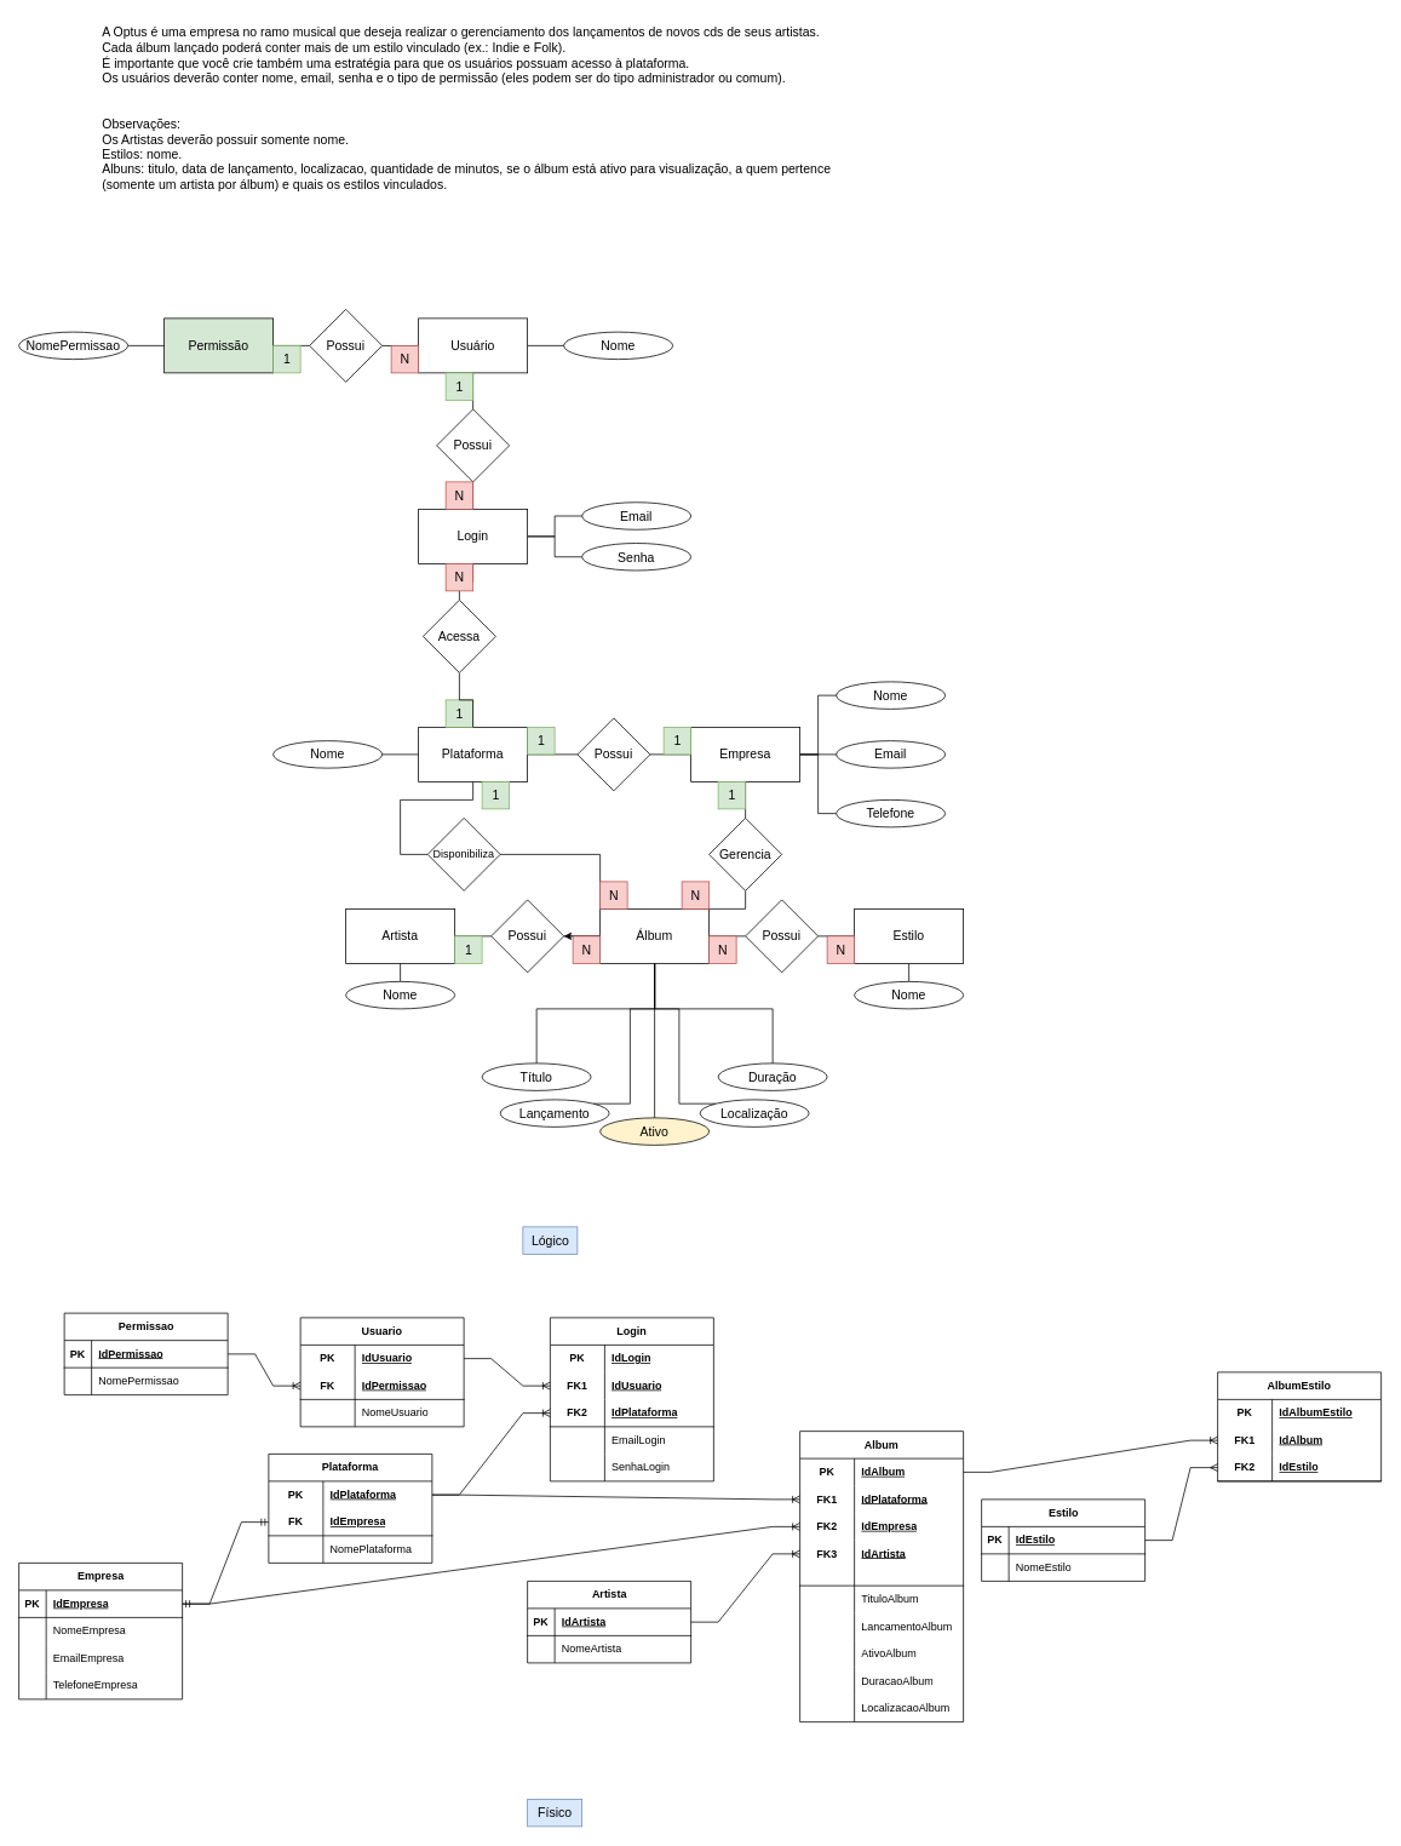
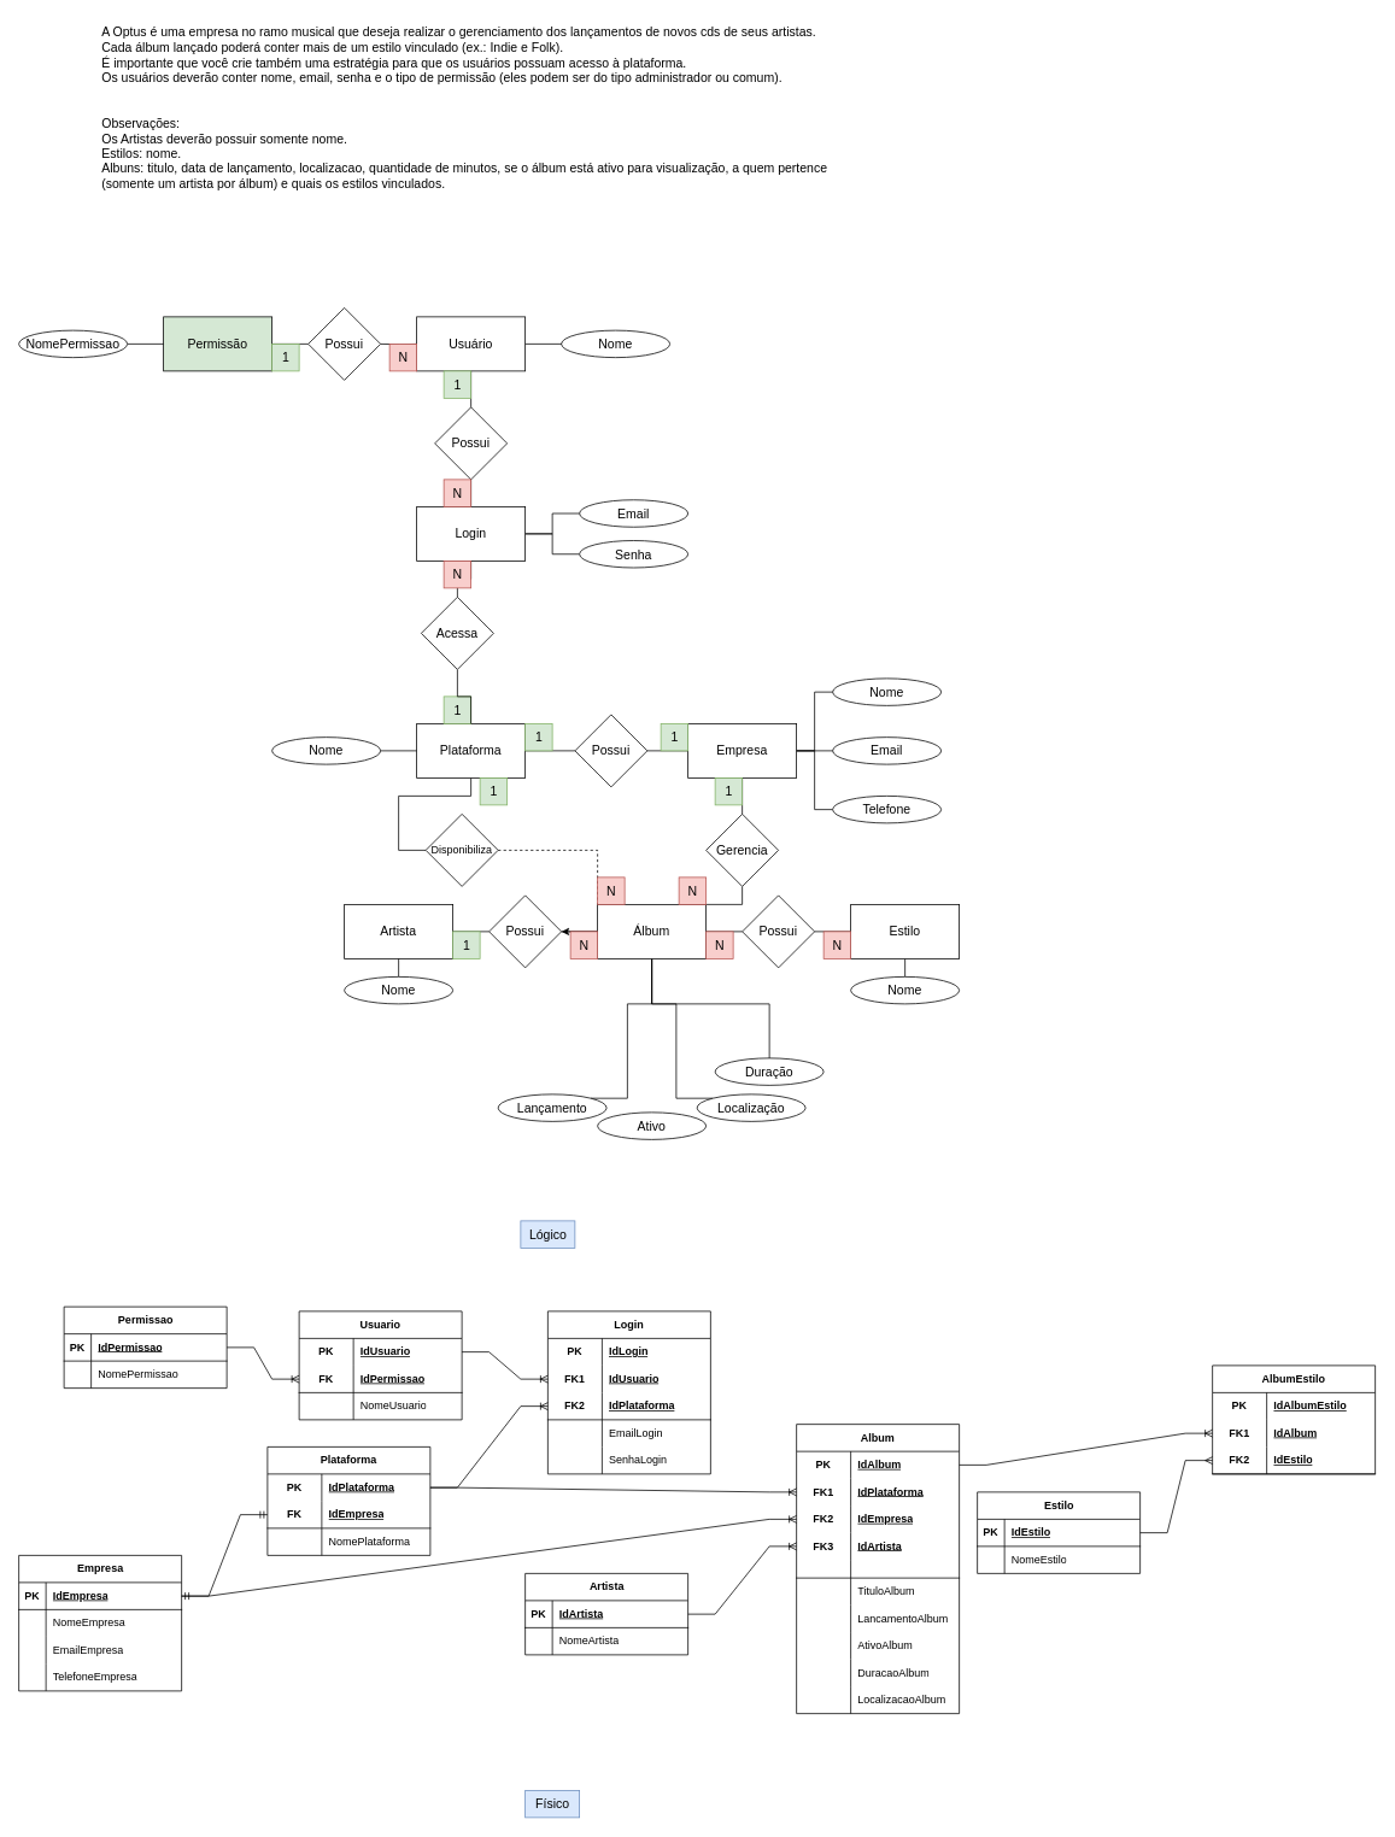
- <mxCell id="39" style="edgeStyle=orthogonalEdgeStyle;rounded=0;orthogonalLoop=1;jettySize=auto;html=1;exitX=1;exitY=0.5;exitDx=0;exitDy=0;entryX=0;entryY=0;entryDx=0;entryDy=0;endArrow=none;endFill=0;" parent="1" source="40" target="15" edge="1"><mxGeometry relative="1" as="geometry" /></mxCell>
+ <mxCell id="39" style="edgeStyle=orthogonalEdgeStyle;rounded=0;orthogonalLoop=1;jettySize=auto;html=1;exitX=1;exitY=0.5;exitDx=0;exitDy=0;entryX=0;entryY=0;entryDx=0;entryDy=0;endArrow=none;endFill=0;dashed=1;" parent="1" source="40" target="15" edge="1"><mxGeometry relative="1" as="geometry" /></mxCell>
- <mxCell id="10" style="edgeStyle=orthogonalEdgeStyle;rounded=0;orthogonalLoop=1;jettySize=auto;html=1;exitX=0.5;exitY=1;exitDx=0;exitDy=0;entryX=0.5;entryY=0;entryDx=0;entryDy=0;endArrow=none;endFill=0;" parent="1" source="15" target="32" edge="1"><mxGeometry relative="1" as="geometry"><Array as="points"><mxPoint x="720" y="1110" /><mxPoint x="590" y="1110" /></Array></mxGeometry></mxCell>
- <mxCell id="13" style="edgeStyle=orthogonalEdgeStyle;rounded=0;orthogonalLoop=1;jettySize=auto;html=1;exitX=0.5;exitY=1;exitDx=0;exitDy=0;entryX=0.5;entryY=0;entryDx=0;entryDy=0;endArrow=none;endFill=0;" parent="1" source="15" target="52" edge="1"><mxGeometry relative="1" as="geometry" /></mxCell>
- <mxCell id="32" value="&lt;font style=&quot;font-size: 14px;&quot;&gt;Título&lt;/font&gt;" style="ellipse;whiteSpace=wrap;html=1;" parent="1" vertex="1"><mxGeometry x="530" y="1170" width="120" height="30" as="geometry" /></mxCell>
- <mxCell id="52" value="&lt;font style=&quot;font-size: 14px;&quot;&gt;Ativo&lt;/font&gt;" style="ellipse;whiteSpace=wrap;html=1;fillColor=#fff2cc;" parent="1" vertex="1"><mxGeometry x="660" y="1230" width="120" height="30" as="geometry" /></mxCell>
+ <mxCell id="52" value="&lt;font style=&quot;font-size: 14px;&quot;&gt;Ativo&lt;/font&gt;" style="ellipse;whiteSpace=wrap;html=1;" parent="1" vertex="1"><mxGeometry x="660" y="1230" width="120" height="30" as="geometry" /></mxCell>
